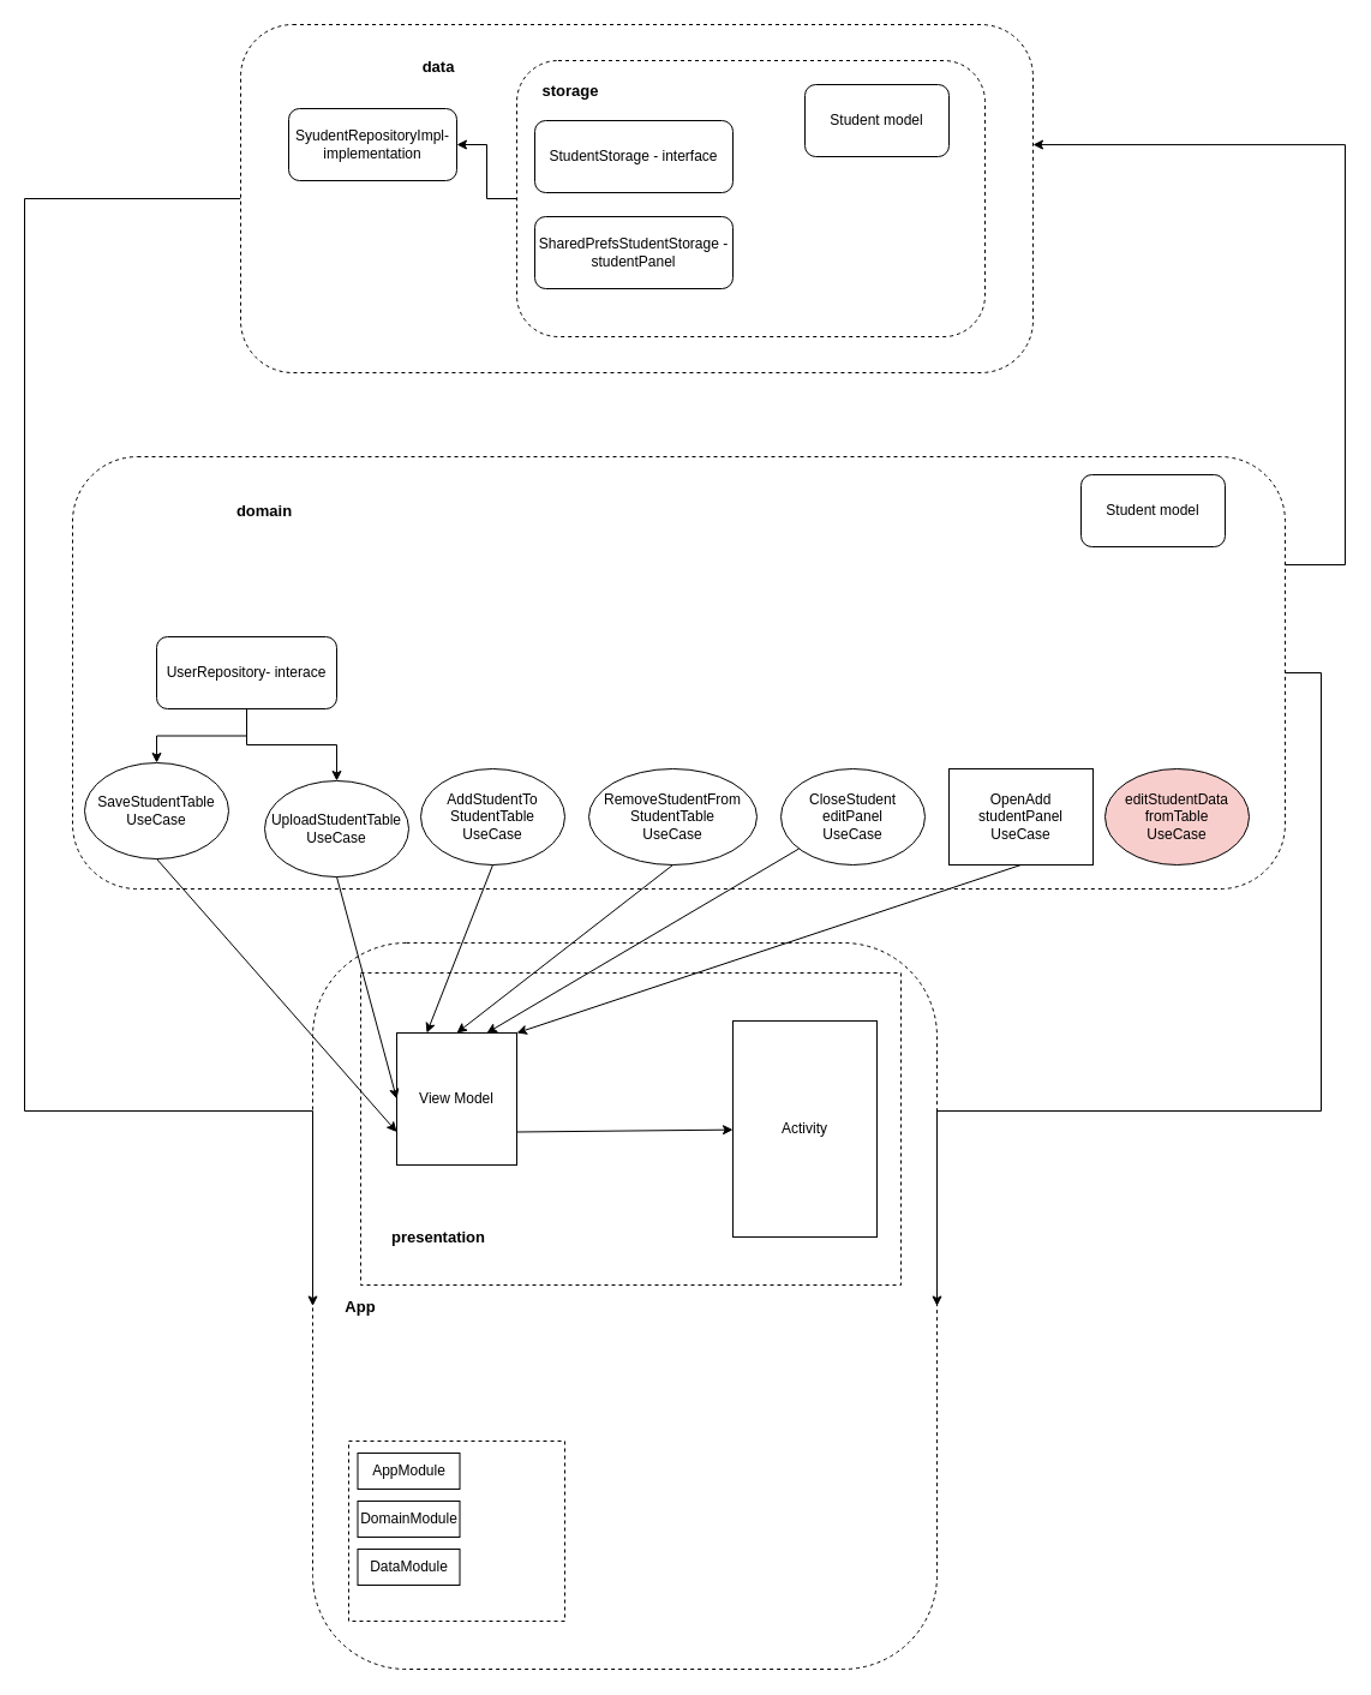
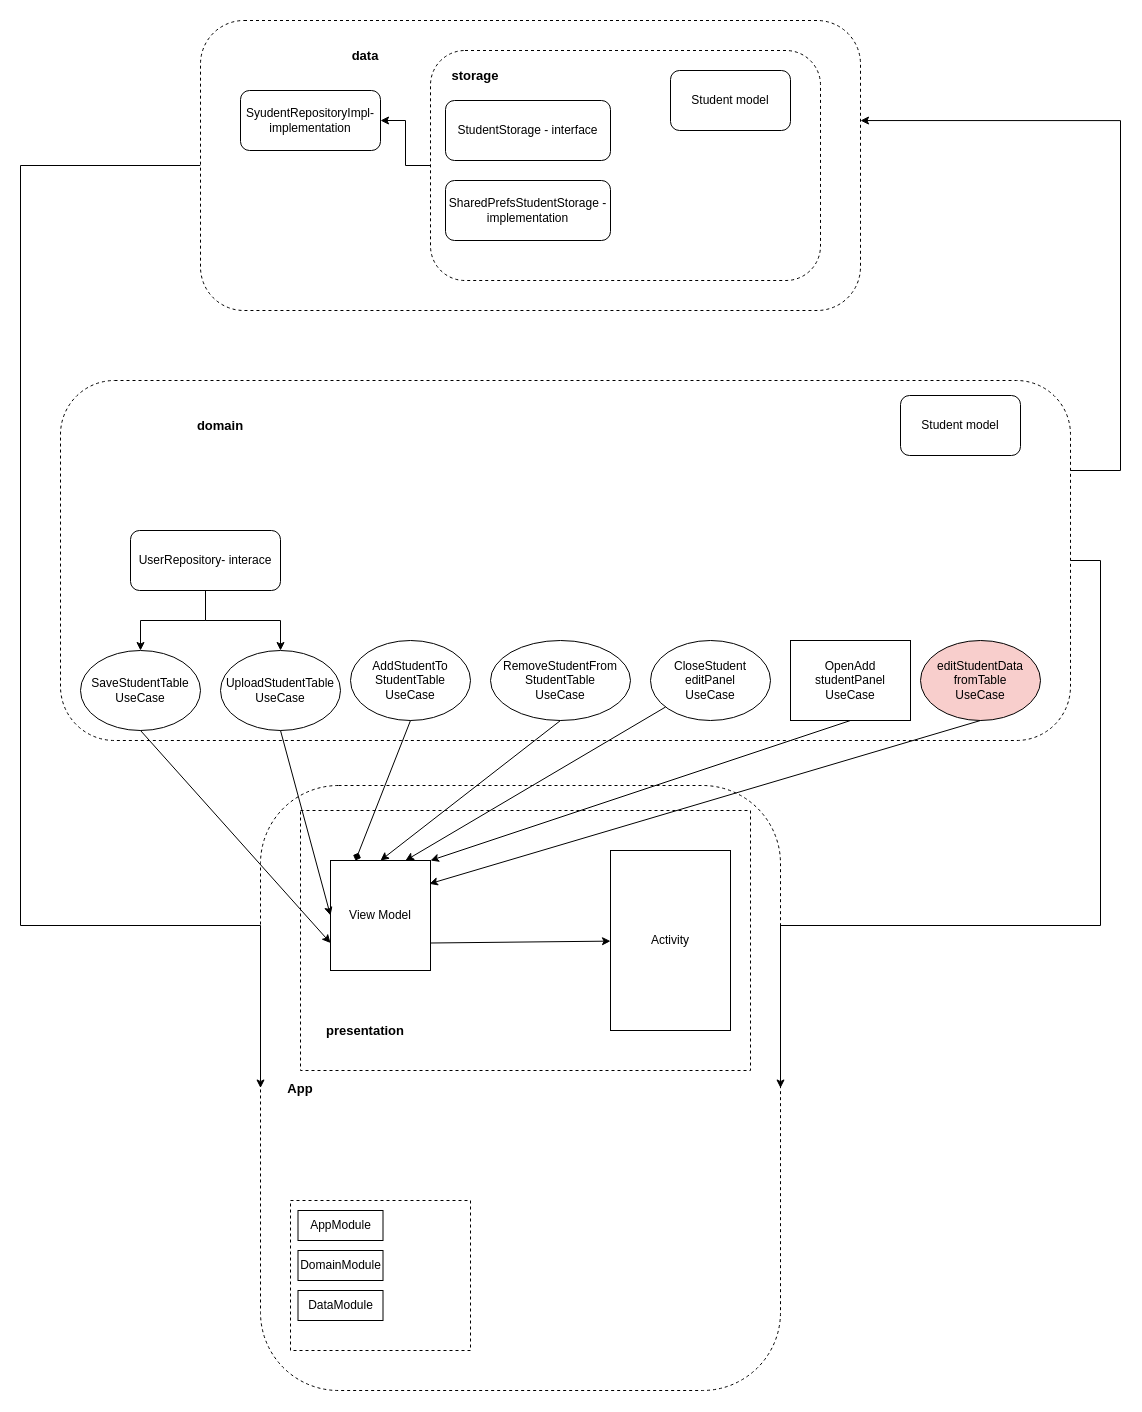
- <mxCell id="32" value="SharedPrefsStudentStorage -studentPanel" style="rounded=1;whiteSpace=wrap;html=1;" parent="1" vertex="1"><mxGeometry x="445" y="180" width="165" height="60" as="geometry" /></mxCell>
+ <mxCell id="32" value="SharedPrefsStudentStorage -implementation" style="rounded=1;whiteSpace=wrap;html=1;" parent="1" vertex="1"><mxGeometry x="445" y="180" width="165" height="60" as="geometry" /></mxCell>
- <mxCell id="12" value="SaveStudentTable&lt;br&gt;UseCase" style="ellipse;whiteSpace=wrap;html=1;" parent="1" vertex="1"><mxGeometry x="70" y="635" width="120" height="80" as="geometry" /></mxCell>
+ <mxCell id="12" value="SaveStudentTable&lt;br&gt;UseCase" style="ellipse;whiteSpace=wrap;html=1;" parent="1" vertex="1"><mxGeometry x="80" y="650" width="120" height="80" as="geometry" /></mxCell>
+ <mxCell id="21" value="" style="endArrow=classic;html=1;rounded=0;exitX=0.5;exitY=1;exitDx=0;exitDy=0;entryX=0.989;entryY=0.212;entryDx=0;entryDy=0;entryPerimeter=0;" parent="1" source="16" target="8" edge="1"><mxGeometry width="50" height="50" relative="1" as="geometry"><mxPoint x="600" y="730" as="sourcePoint" /><mxPoint x="590" y="920" as="targetPoint" /></mxGeometry></mxCell>
- <mxCell id="19" value="" style="endArrow=classic;html=1;rounded=0;exitX=0.5;exitY=1;exitDx=0;exitDy=0;entryX=0.25;entryY=0;entryDx=0;entryDy=0;" parent="1" source="14" target="8" edge="1"><mxGeometry width="50" height="50" relative="1" as="geometry"><mxPoint x="600" y="730" as="sourcePoint" /><mxPoint x="650" y="680" as="targetPoint" /></mxGeometry></mxCell>
+ <mxCell id="19" value="" style="endArrow=diamond;html=1;rounded=0;exitX=0.5;exitY=1;exitDx=0;exitDy=0;entryX=0.25;entryY=0;entryDx=0;entryDy=0;" parent="1" source="14" target="8" edge="1"><mxGeometry width="50" height="50" relative="1" as="geometry"><mxPoint x="600" y="730" as="sourcePoint" /><mxPoint x="650" y="680" as="targetPoint" /></mxGeometry></mxCell>
